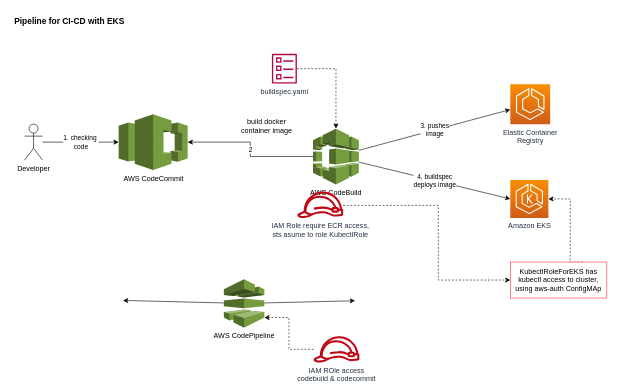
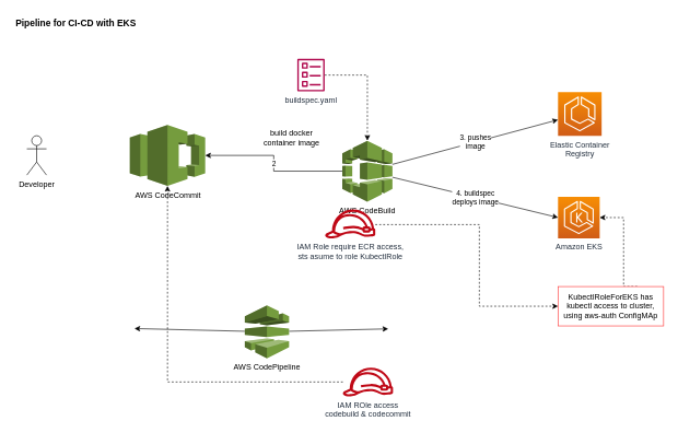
- <mxCell id="2" value="1. checking&amp;nbsp;&lt;br&gt;code" style="edgeStyle=orthogonalEdgeStyle;rounded=0;orthogonalLoop=1;jettySize=auto;html=1;" edge="1" parent="1" source="3" target="5"><mxGeometry relative="1" as="geometry" /></mxCell>
- <mxCell id="15" style="edgeStyle=orthogonalEdgeStyle;rounded=0;orthogonalLoop=1;jettySize=auto;html=1;entryX=1;entryY=0.79;entryDx=0;entryDy=0;entryPerimeter=0;dashed=1;" edge="1" parent="1" source="16" target="14"><mxGeometry relative="1" as="geometry" /></mxCell>
+ <mxCell id="15" style="edgeStyle=orthogonalEdgeStyle;rounded=0;orthogonalLoop=1;jettySize=auto;html=1;dashed=1;" edge="1" parent="1" source="16" target="5"><mxGeometry relative="1" as="geometry" /></mxCell>
